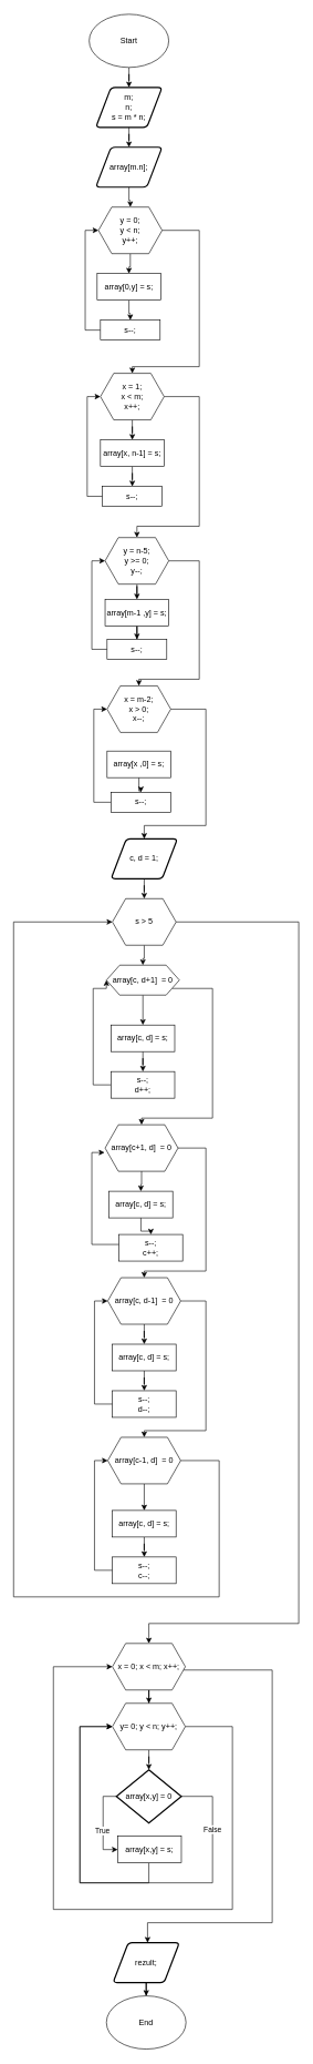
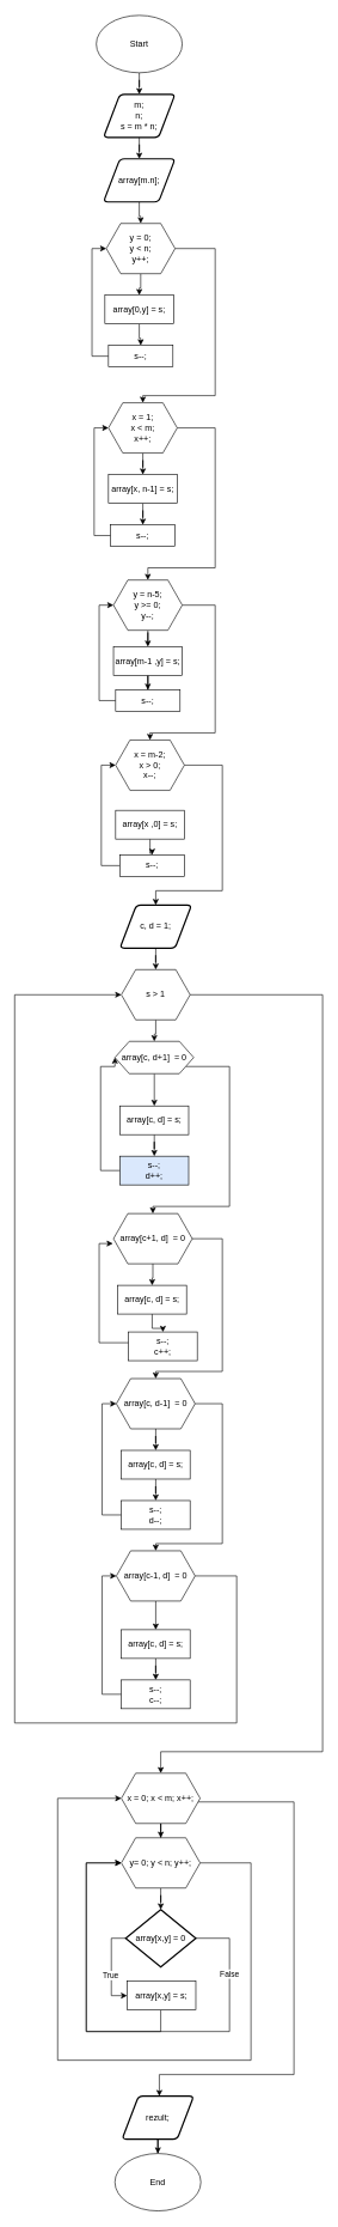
- <mxCell id="39" value="s &amp;gt; 5" style="shape=hexagon;perimeter=hexagonPerimeter2;whiteSpace=wrap;html=1;fixedSize=1;" vertex="1" parent="1"><mxGeometry x="169" y="1350" width="96" height="70" as="geometry" /></mxCell>
+ <mxCell id="39" value="s &amp;gt; 1" style="shape=hexagon;perimeter=hexagonPerimeter2;whiteSpace=wrap;html=1;fixedSize=1;" vertex="1" parent="1"><mxGeometry x="169" y="1350" width="96" height="70" as="geometry" /></mxCell>
- <mxCell id="46" value="s--;&lt;br&gt;d++;" style="rounded=0;whiteSpace=wrap;html=1;" vertex="1" parent="1"><mxGeometry x="167" y="1610" width="96" height="40" as="geometry" /></mxCell>
+ <mxCell id="46" value="s--;&lt;br&gt;d++;" style="rounded=0;whiteSpace=wrap;html=1;fillColor=#dae8fc;" vertex="1" parent="1"><mxGeometry x="167" y="1610" width="96" height="40" as="geometry" /></mxCell>
